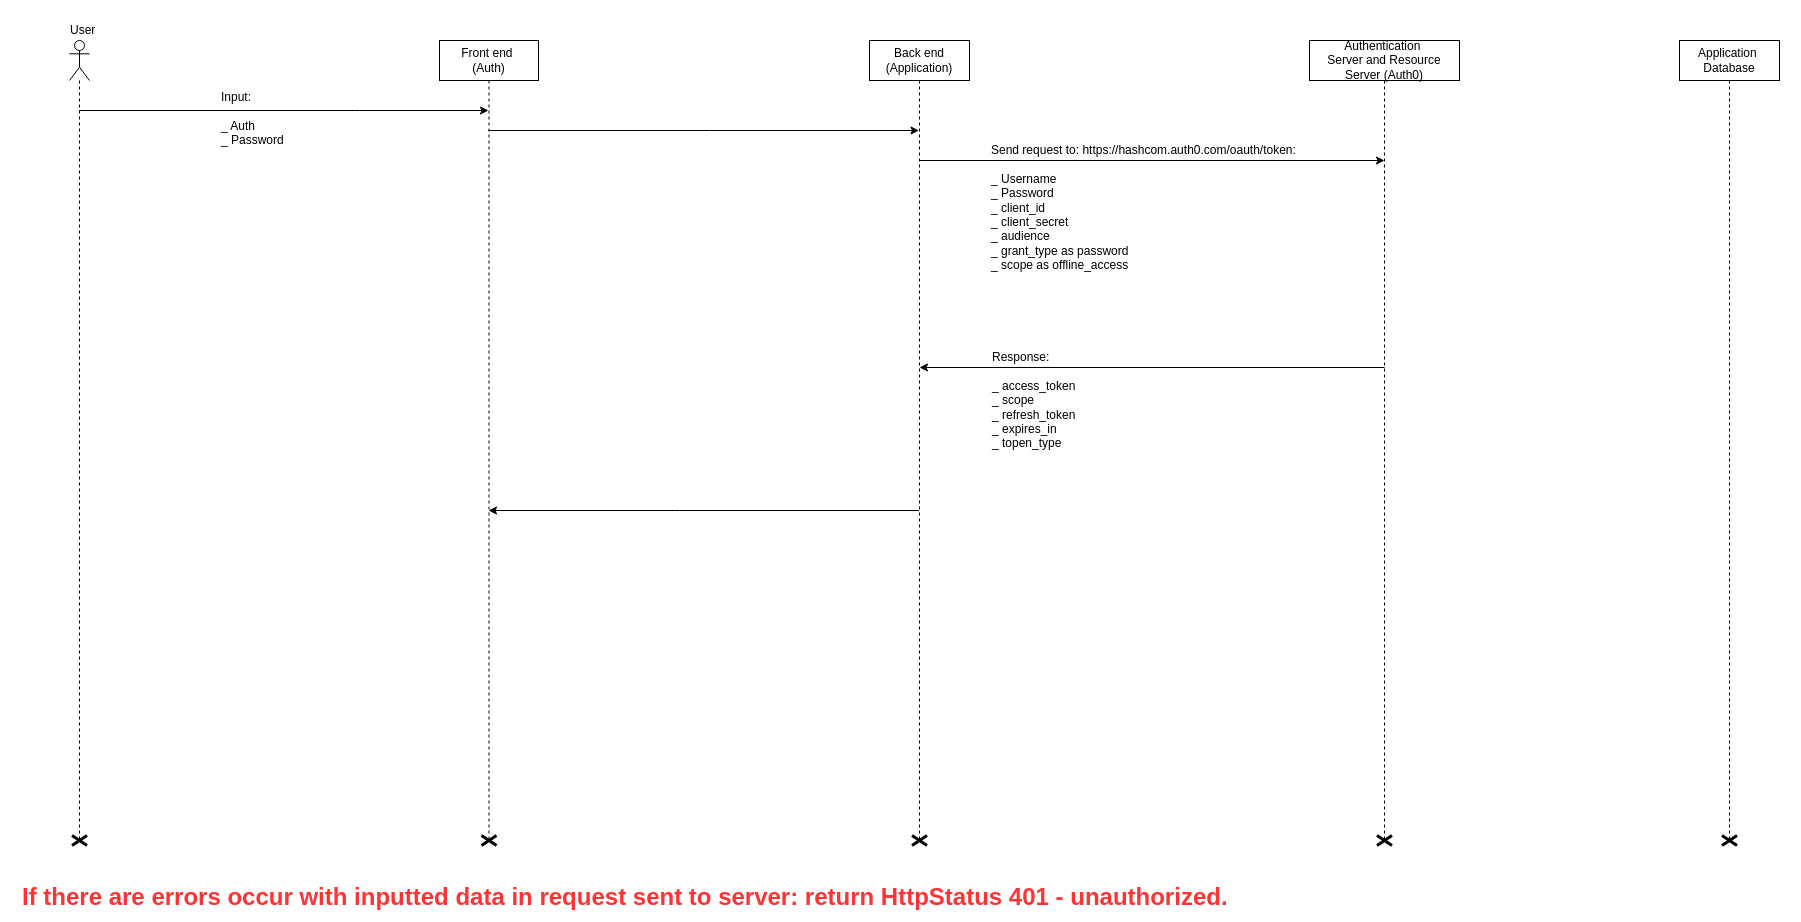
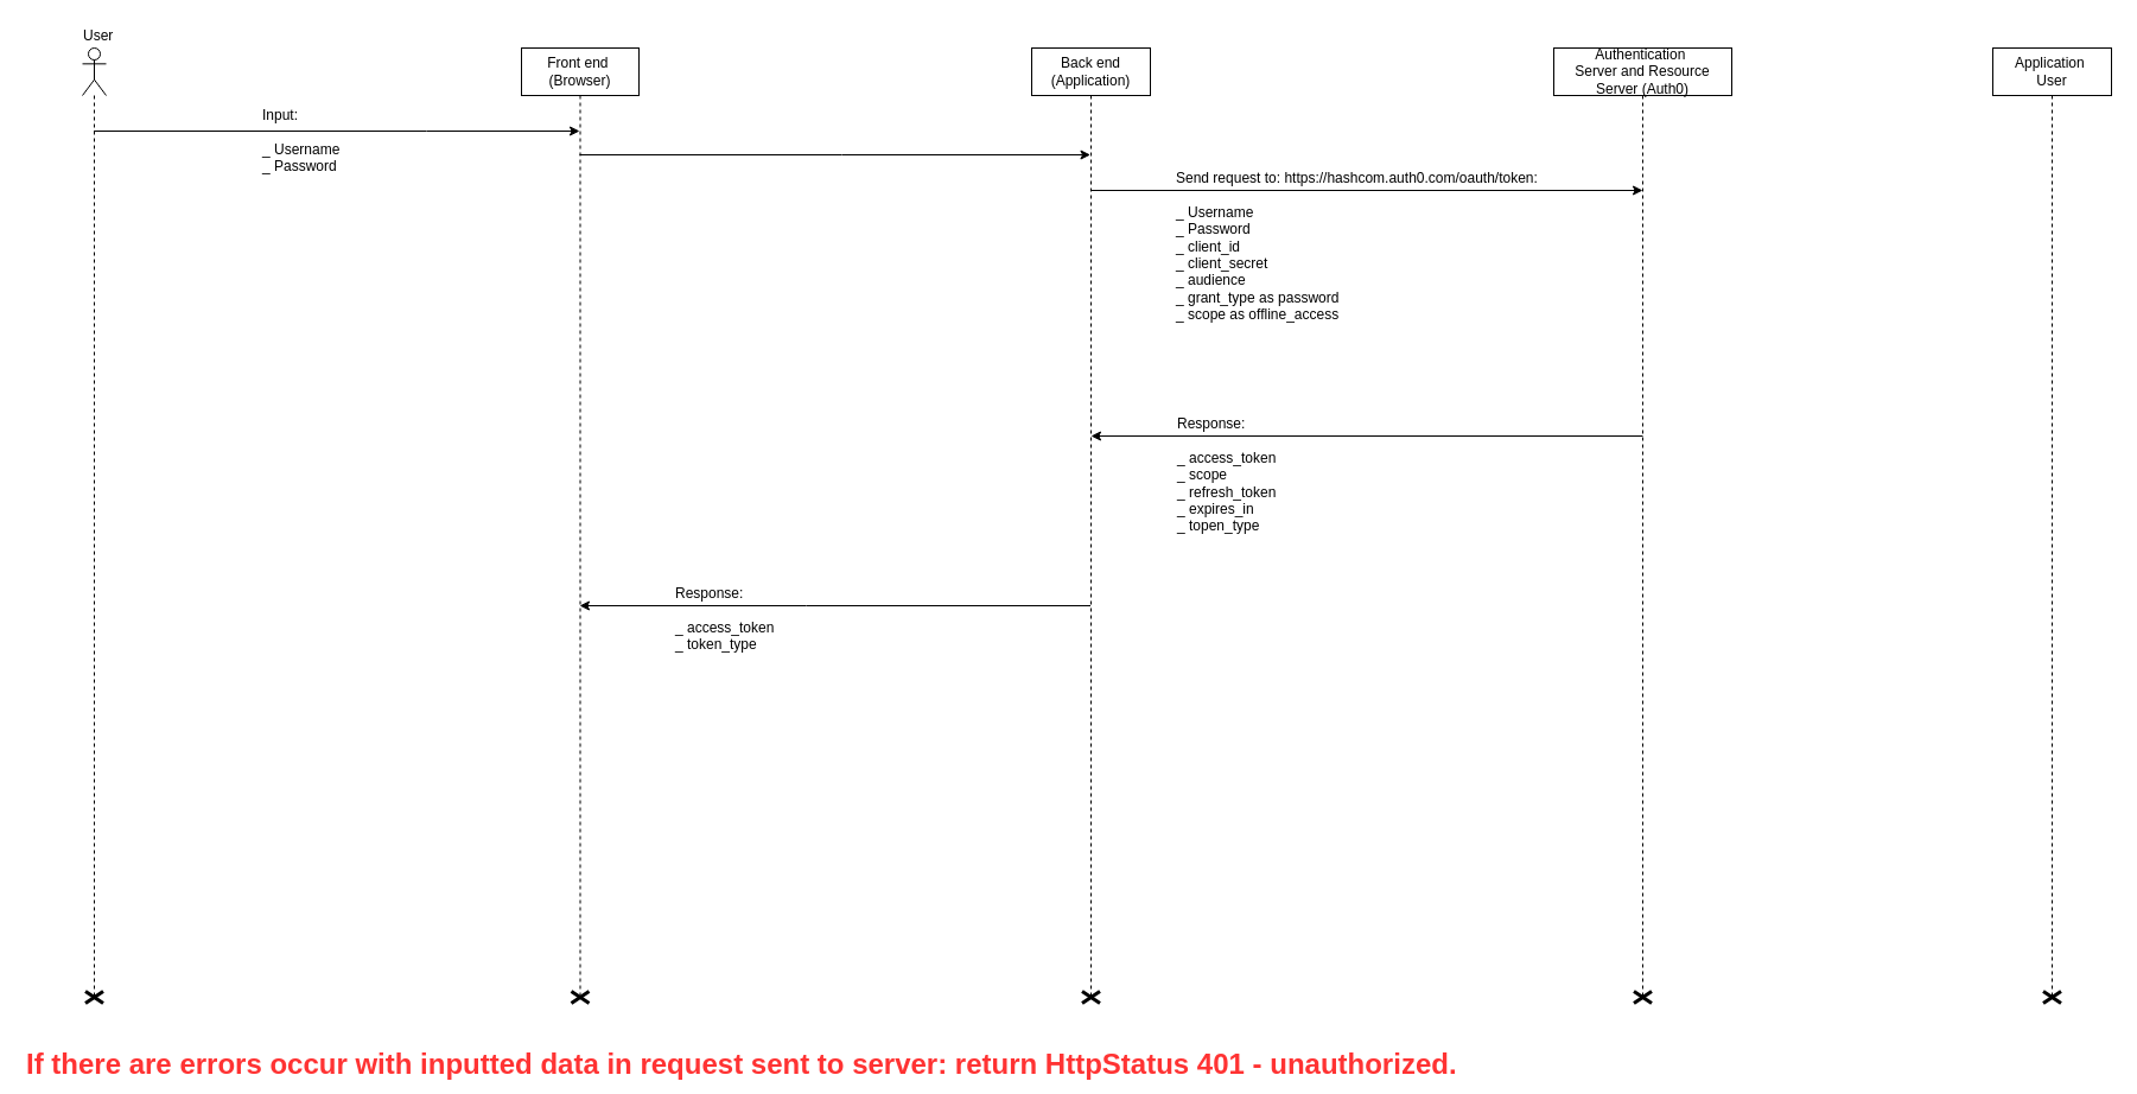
- <mxCell id="3" value="Front end&amp;nbsp;&lt;br&gt;(Auth)&lt;br&gt;" style="shape=umlLifeline;perimeter=lifelinePerimeter;whiteSpace=wrap;html=1;container=1;collapsible=0;recursiveResize=0;outlineConnect=0;" vertex="1" parent="1"><mxGeometry x="439" y="40" width="99" height="800" as="geometry" /></mxCell>
+ <mxCell id="3" value="Front end&amp;nbsp;&lt;br&gt;(Browser)&lt;br&gt;" style="shape=umlLifeline;perimeter=lifelinePerimeter;whiteSpace=wrap;html=1;container=1;collapsible=0;recursiveResize=0;outlineConnect=0;" vertex="1" parent="1"><mxGeometry x="439" y="40" width="99" height="800" as="geometry" /></mxCell>
- <mxCell id="15" value="Application&amp;nbsp;&lt;br&gt;Database&lt;br&gt;" style="shape=umlLifeline;perimeter=lifelinePerimeter;whiteSpace=wrap;html=1;container=1;collapsible=0;recursiveResize=0;outlineConnect=0;" vertex="1" parent="1"><mxGeometry x="1679" y="40" width="100" height="800" as="geometry" /></mxCell>
+ <mxCell id="15" value="Application&amp;nbsp;&lt;br&gt;User&lt;br&gt;" style="shape=umlLifeline;perimeter=lifelinePerimeter;whiteSpace=wrap;html=1;container=1;collapsible=0;recursiveResize=0;outlineConnect=0;" vertex="1" parent="1"><mxGeometry x="1679" y="40" width="100" height="800" as="geometry" /></mxCell>
- <mxCell id="9" value="Input:&amp;nbsp;&lt;br&gt;&lt;br&gt;_ Auth&lt;br&gt;_ Password&lt;br&gt;&lt;br&gt;" style="text;html=1;resizable=0;points=[];autosize=1;align=left;verticalAlign=top;spacingTop=-4;" vertex="1" parent="1"><mxGeometry x="219" y="87" width="80" height="70" as="geometry" /></mxCell>
+ <mxCell id="9" value="Input:&amp;nbsp;&lt;br&gt;&lt;br&gt;_ Username&lt;br&gt;_ Password&lt;br&gt;&lt;br&gt;" style="text;html=1;resizable=0;points=[];autosize=1;align=left;verticalAlign=top;spacingTop=-4;" vertex="1" parent="1"><mxGeometry x="219" y="87" width="80" height="70" as="geometry" /></mxCell>
+ <mxCell id="17" value="Response:&lt;br&gt;&lt;br&gt;_ access_token&lt;br&gt;_ token_type&lt;br&gt;" style="text;html=1;resizable=0;points=[];autosize=1;align=left;verticalAlign=top;spacingTop=-4;" vertex="1" parent="1"><mxGeometry x="567" y="490" width="100" height="60" as="geometry" /></mxCell>
